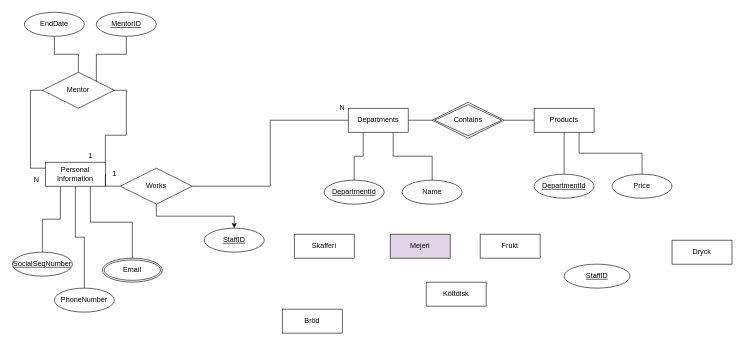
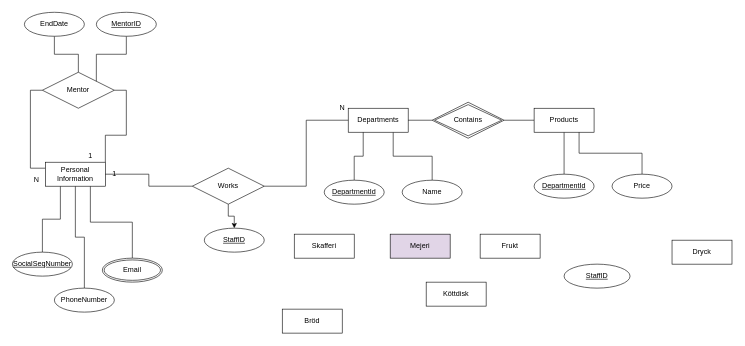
- <mxCell id="38" value="Works" style="shape=rhombus;perimeter=rhombusPerimeter;whiteSpace=wrap;html=1;align=center;" parent="1" vertex="1"><mxGeometry x="200" y="280" width="120" height="60" as="geometry" /></mxCell>
+ <mxCell id="38" value="Works" style="shape=rhombus;perimeter=rhombusPerimeter;whiteSpace=wrap;html=1;align=center;" parent="1" vertex="1"><mxGeometry x="320" y="280" width="120" height="60" as="geometry" /></mxCell>
